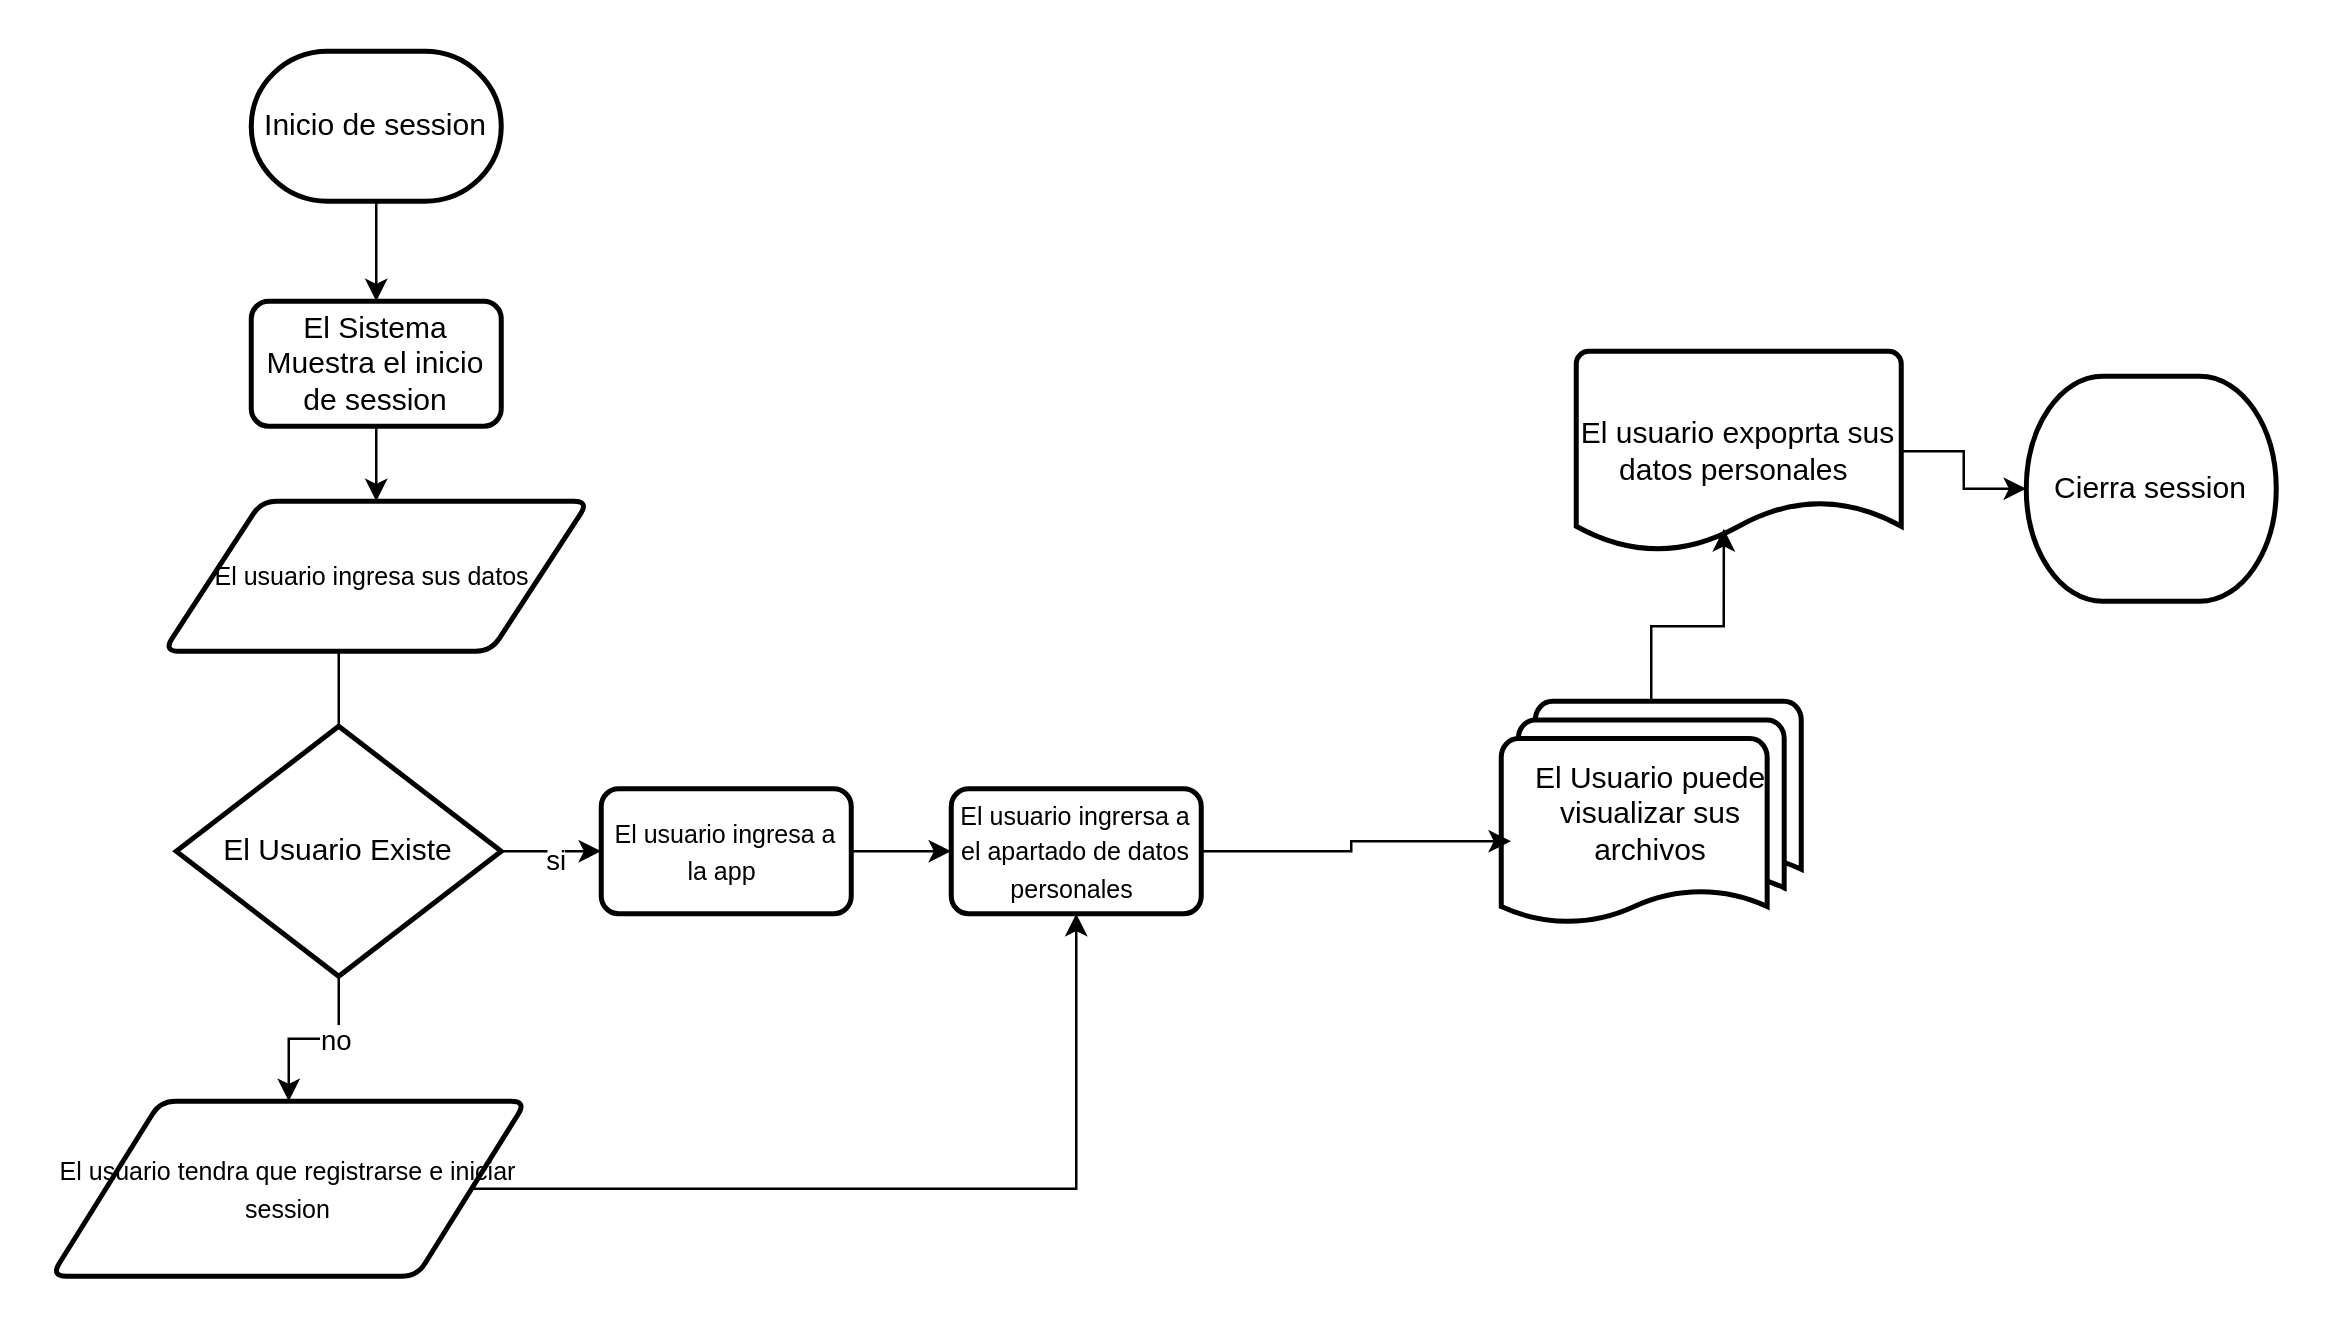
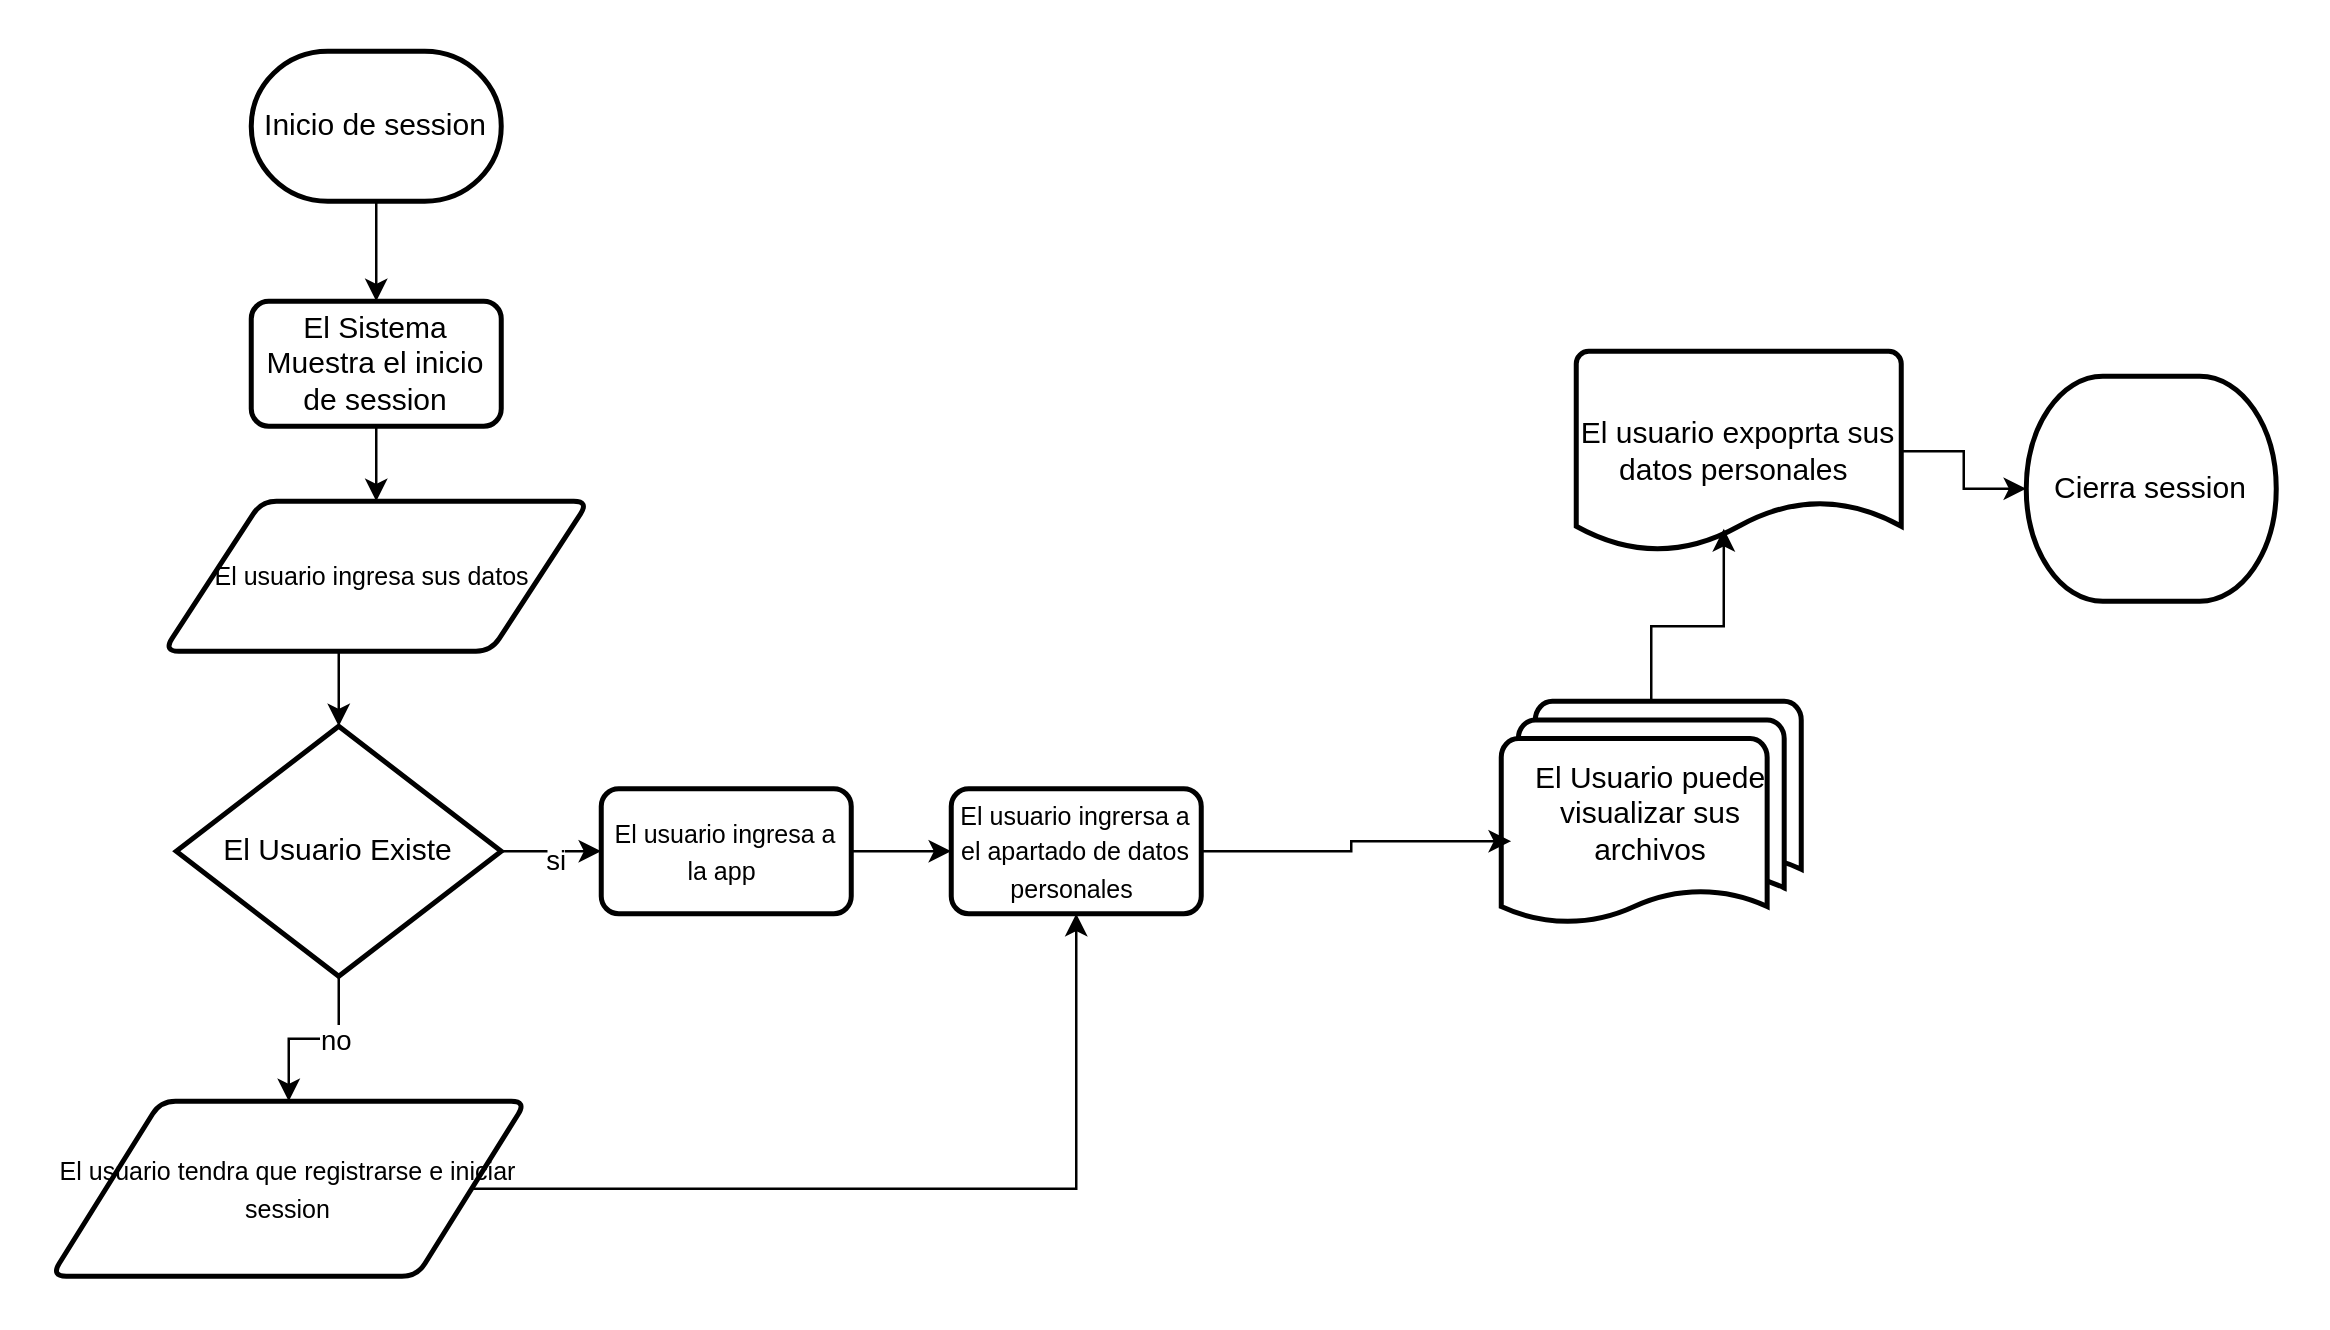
- <mxCell id="13" style="edgeStyle=orthogonalEdgeStyle;rounded=0;orthogonalLoop=1;jettySize=auto;html=1;exitX=0.5;exitY=1;exitDx=0;exitDy=0;entryX=0.5;entryY=0;entryDx=0;entryDy=0;entryPerimeter=0;endArrow=none;" edge="1" parent="1" source="6" target="11"><mxGeometry relative="1" as="geometry" /></mxCell>
+ <mxCell id="13" style="edgeStyle=orthogonalEdgeStyle;rounded=0;orthogonalLoop=1;jettySize=auto;html=1;exitX=0.5;exitY=1;exitDx=0;exitDy=0;entryX=0.5;entryY=0;entryDx=0;entryDy=0;entryPerimeter=0;" edge="1" parent="1" source="6" target="11"><mxGeometry relative="1" as="geometry" /></mxCell>
